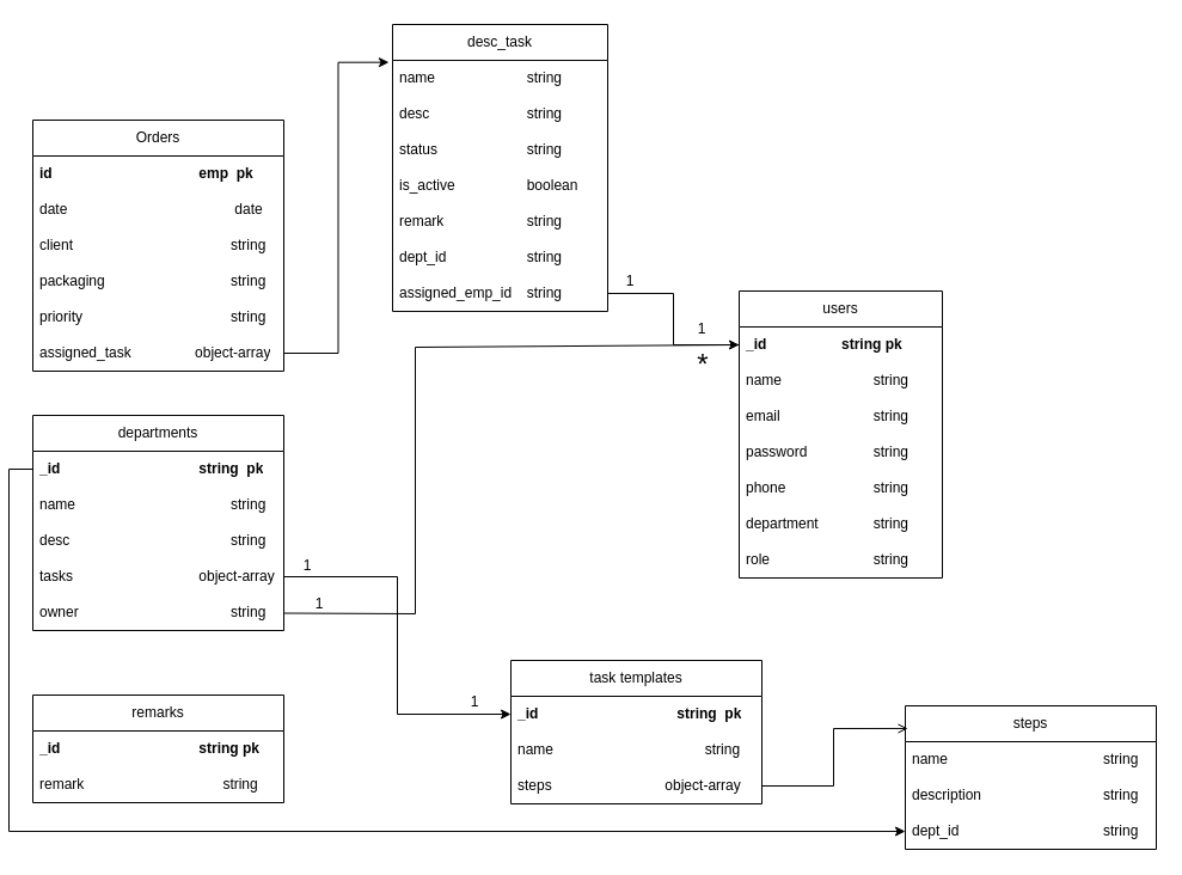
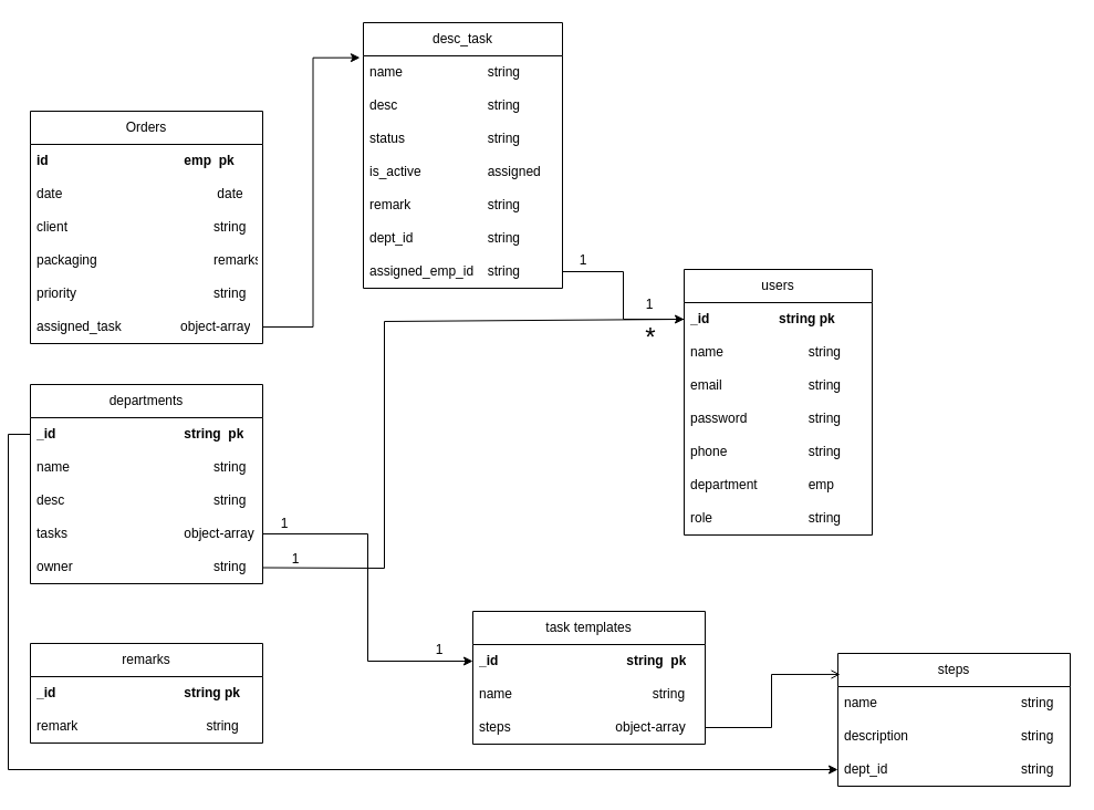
- <mxCell id="39" value="is_active&lt;span style=&quot;white-space: pre;&quot;&gt;&#09;&lt;/span&gt;&lt;span style=&quot;white-space: pre;&quot;&gt;&#09;&lt;span style=&quot;white-space: pre;&quot;&gt;&#09;&lt;/span&gt;&lt;/span&gt;boolean" style="text;strokeColor=none;fillColor=none;align=left;verticalAlign=middle;spacingLeft=4;spacingRight=4;overflow=hidden;points=[[0,0.5],[1,0.5]];portConstraint=eastwest;rotatable=0;whiteSpace=wrap;html=1;" vertex="1" parent="35"><mxGeometry y="120" width="180" height="30" as="geometry" /></mxCell>
+ <mxCell id="39" value="is_active&lt;span style=&quot;white-space: pre;&quot;&gt;&#09;&lt;/span&gt;&lt;span style=&quot;white-space: pre;&quot;&gt;&#09;&lt;span style=&quot;white-space: pre;&quot;&gt;&#09;&lt;/span&gt;&lt;/span&gt;assigned" style="text;strokeColor=none;fillColor=none;align=left;verticalAlign=middle;spacingLeft=4;spacingRight=4;overflow=hidden;points=[[0,0.5],[1,0.5]];portConstraint=eastwest;rotatable=0;whiteSpace=wrap;html=1;" vertex="1" parent="35"><mxGeometry y="120" width="180" height="30" as="geometry" /></mxCell>
- <mxCell id="6" value="packaging&lt;span style=&quot;&quot;&gt;&lt;span style=&quot;white-space: pre;&quot;&gt;&amp;nbsp;&amp;nbsp;&amp;nbsp;&amp;nbsp;&lt;/span&gt;&lt;/span&gt;&lt;span style=&quot;&quot;&gt;&lt;span style=&quot;white-space: pre;&quot;&gt;&amp;nbsp;&amp;nbsp;&amp;nbsp;&amp;nbsp;&lt;/span&gt;&lt;/span&gt;&lt;span style=&quot;&quot;&gt;&lt;span style=&quot;white-space: pre;&quot;&gt;&amp;nbsp;&amp;nbsp;&amp;nbsp;&amp;nbsp;&lt;/span&gt;&lt;/span&gt;&lt;span style=&quot;&quot;&gt;&lt;span style=&quot;white-space: pre;&quot;&gt;&amp;nbsp;&amp;nbsp;&amp;nbsp;&amp;nbsp;&lt;span style=&quot;white-space: pre;&quot;&gt;&#09;&lt;/span&gt;&lt;span style=&quot;white-space: pre;&quot;&gt;&#09;&lt;/span&gt;&lt;/span&gt;&lt;/span&gt;string" style="text;strokeColor=none;fillColor=none;align=left;verticalAlign=middle;spacingLeft=4;spacingRight=4;overflow=hidden;points=[[0,0.5],[1,0.5]];portConstraint=eastwest;rotatable=0;whiteSpace=wrap;html=1;" parent="2" vertex="1"><mxGeometry y="120" width="210" height="30" as="geometry" /></mxCell>
+ <mxCell id="6" value="packaging&lt;span style=&quot;&quot;&gt;&lt;span style=&quot;white-space: pre;&quot;&gt;&amp;nbsp;&amp;nbsp;&amp;nbsp;&amp;nbsp;&lt;/span&gt;&lt;/span&gt;&lt;span style=&quot;&quot;&gt;&lt;span style=&quot;white-space: pre;&quot;&gt;&amp;nbsp;&amp;nbsp;&amp;nbsp;&amp;nbsp;&lt;/span&gt;&lt;/span&gt;&lt;span style=&quot;&quot;&gt;&lt;span style=&quot;white-space: pre;&quot;&gt;&amp;nbsp;&amp;nbsp;&amp;nbsp;&amp;nbsp;&lt;/span&gt;&lt;/span&gt;&lt;span style=&quot;&quot;&gt;&lt;span style=&quot;white-space: pre;&quot;&gt;&amp;nbsp;&amp;nbsp;&amp;nbsp;&amp;nbsp;&lt;span style=&quot;white-space: pre;&quot;&gt;&#09;&lt;/span&gt;&lt;span style=&quot;white-space: pre;&quot;&gt;&#09;&lt;/span&gt;&lt;/span&gt;&lt;/span&gt;remarks" style="text;strokeColor=none;fillColor=none;align=left;verticalAlign=middle;spacingLeft=4;spacingRight=4;overflow=hidden;points=[[0,0.5],[1,0.5]];portConstraint=eastwest;rotatable=0;whiteSpace=wrap;html=1;" parent="2" vertex="1"><mxGeometry y="120" width="210" height="30" as="geometry" /></mxCell>
- <mxCell id="21" value="department&lt;span style=&quot;white-space: pre;&quot;&gt;&#09;&lt;/span&gt;&lt;span style=&quot;white-space: pre;&quot;&gt;&#09;&lt;/span&gt;string" style="text;strokeColor=none;fillColor=none;align=left;verticalAlign=middle;spacingLeft=4;spacingRight=4;overflow=hidden;points=[[0,0.5],[1,0.5]];portConstraint=eastwest;rotatable=0;whiteSpace=wrap;html=1;" parent="15" vertex="1"><mxGeometry y="180" width="170" height="30" as="geometry" /></mxCell>
+ <mxCell id="21" value="department&lt;span style=&quot;white-space: pre;&quot;&gt;&#09;&lt;/span&gt;&lt;span style=&quot;white-space: pre;&quot;&gt;&#09;&lt;/span&gt;emp" style="text;strokeColor=none;fillColor=none;align=left;verticalAlign=middle;spacingLeft=4;spacingRight=4;overflow=hidden;points=[[0,0.5],[1,0.5]];portConstraint=eastwest;rotatable=0;whiteSpace=wrap;html=1;" parent="15" vertex="1"><mxGeometry y="180" width="170" height="30" as="geometry" /></mxCell>
